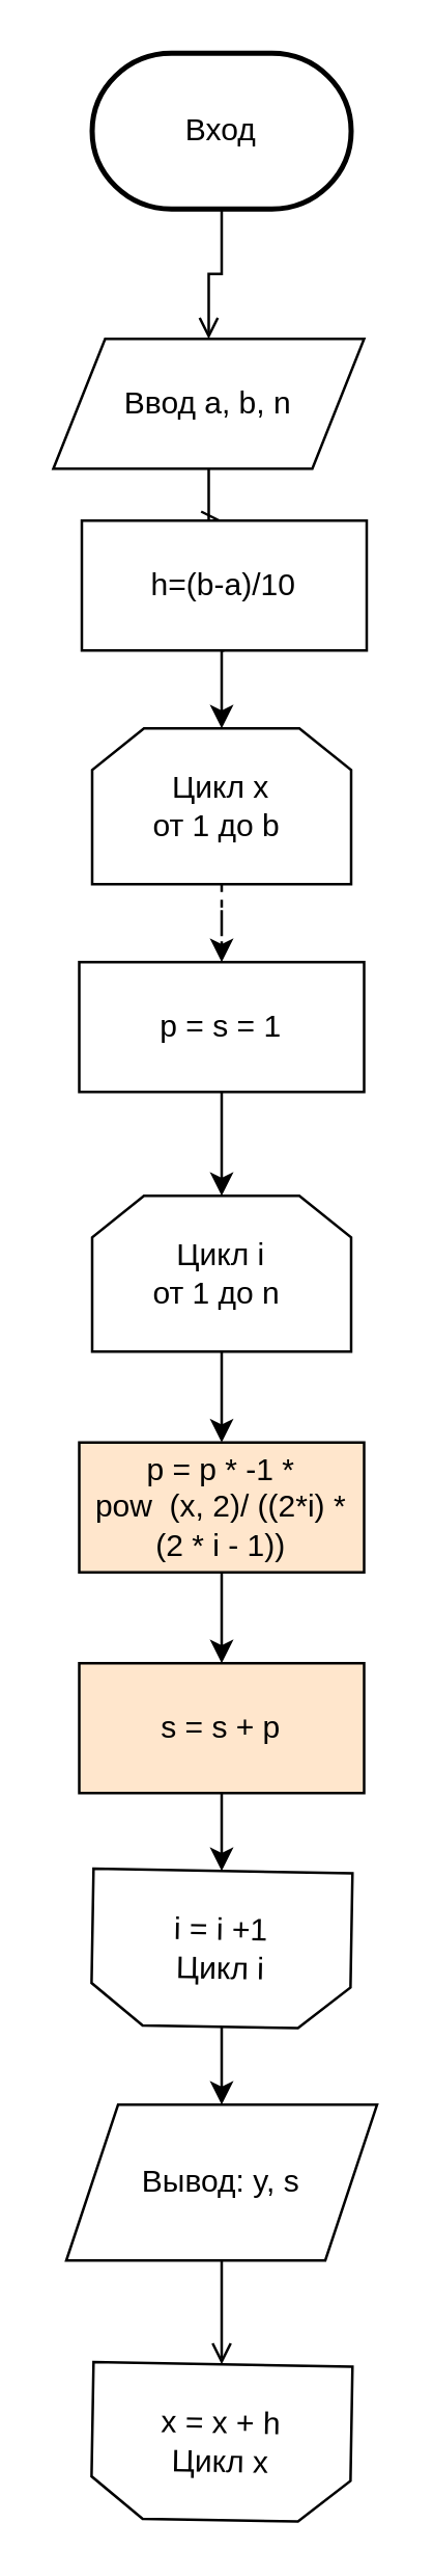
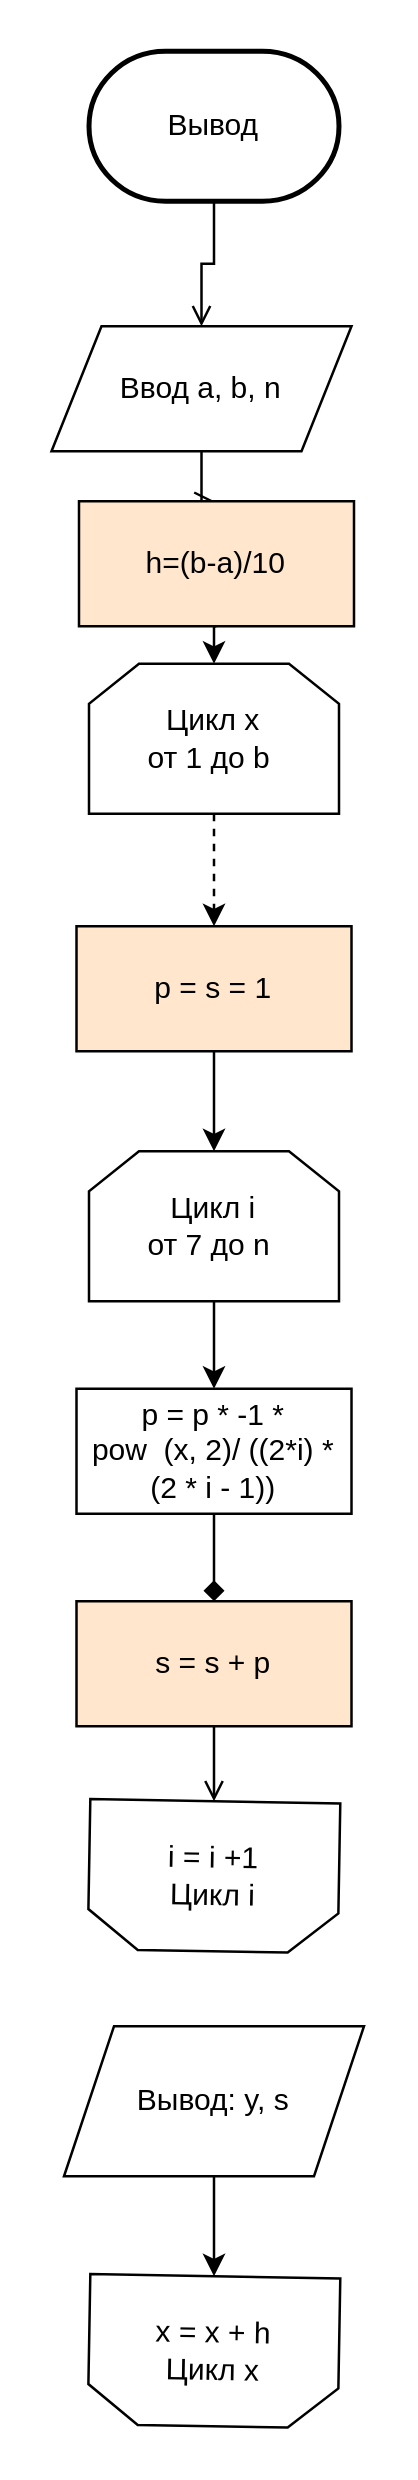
- <mxCell id="3" value="Вход" style="strokeWidth=2;html=1;shape=mxgraph.flowchart.terminator;whiteSpace=wrap;" parent="1" vertex="1"><mxGeometry x="35" width="100" height="60" as="geometry" y="20" /></mxCell>
+ <mxCell id="3" value="Вывод" style="strokeWidth=2;html=1;shape=mxgraph.flowchart.terminator;whiteSpace=wrap;" parent="1" vertex="1"><mxGeometry x="35" width="100" height="60" as="geometry" y="20" /></mxCell>
- <mxCell id="9" value="h=(b-a)/10" style="rounded=0;whiteSpace=wrap;html=1;" parent="1" vertex="1"><mxGeometry x="31" y="200" width="110" height="50" as="geometry" /></mxCell>
+ <mxCell id="9" value="h=(b-a)/10" style="rounded=0;whiteSpace=wrap;html=1;fillColor=#ffe6cc;" parent="1" vertex="1"><mxGeometry x="31" y="200" width="110" height="50" as="geometry" /></mxCell>
- <mxCell id="15" value="Цикл x&lt;br&gt;от 1 до b&amp;nbsp;" style="shape=loopLimit;whiteSpace=wrap;html=1;" parent="1" vertex="1"><mxGeometry x="35" y="280" width="100" height="60" as="geometry" /></mxCell>
+ <mxCell id="15" value="Цикл x&lt;br&gt;от 1 до b&amp;nbsp;" style="shape=loopLimit;whiteSpace=wrap;html=1;" parent="1" vertex="1"><mxGeometry x="35" y="265" width="100" height="60" as="geometry" /></mxCell>
- <mxCell id="13" value="p = s = 1" style="rounded=0;whiteSpace=wrap;html=1;" parent="1" vertex="1"><mxGeometry x="30" y="370" width="110" height="50" as="geometry" /></mxCell>
+ <mxCell id="13" value="p = s = 1" style="rounded=0;whiteSpace=wrap;html=1;fillColor=#ffe6cc;" parent="1" vertex="1"><mxGeometry x="30" y="370" width="110" height="50" as="geometry" /></mxCell>
- <mxCell id="11" value="Цикл i&lt;br&gt;от 1 до n&amp;nbsp;" style="shape=loopLimit;whiteSpace=wrap;html=1;" parent="1" vertex="1"><mxGeometry x="35" y="460" width="100" height="60" as="geometry" /></mxCell>
+ <mxCell id="11" value="Цикл i&lt;br&gt;от 7 до n&amp;nbsp;" style="shape=loopLimit;whiteSpace=wrap;html=1;" parent="1" vertex="1"><mxGeometry x="35" y="460" width="100" height="60" as="geometry" /></mxCell>
- <mxCell id="17" value="p = p * -1 * &lt;br&gt;pow&amp;nbsp; (x, 2)/ ((2*i) * (2 * i - 1))" style="rounded=0;whiteSpace=wrap;html=1;fillColor=#ffe6cc;" parent="1" vertex="1"><mxGeometry x="30" y="555" width="110" height="50" as="geometry" /></mxCell>
+ <mxCell id="17" value="p = p * -1 * &lt;br&gt;pow&amp;nbsp; (x, 2)/ ((2*i) * (2 * i - 1))" style="rounded=0;whiteSpace=wrap;html=1;" parent="1" vertex="1"><mxGeometry x="30" y="555" width="110" height="50" as="geometry" /></mxCell>
- <mxCell id="16" style="edgeStyle=orthogonalEdgeStyle;rounded=0;orthogonalLoop=1;jettySize=auto;html=1;" parent="1" source="17" target="19" edge="1"><mxGeometry relative="1" as="geometry" /></mxCell>
+ <mxCell id="16" style="edgeStyle=orthogonalEdgeStyle;rounded=0;orthogonalLoop=1;jettySize=auto;html=1;endArrow=diamond;" parent="1" source="17" target="19" edge="1"><mxGeometry relative="1" as="geometry" /></mxCell>
- <mxCell id="18" style="edgeStyle=orthogonalEdgeStyle;rounded=0;orthogonalLoop=1;jettySize=auto;html=1;" parent="1" source="19" target="21" edge="1"><mxGeometry relative="1" as="geometry" /></mxCell>
+ <mxCell id="18" style="edgeStyle=orthogonalEdgeStyle;rounded=0;orthogonalLoop=1;jettySize=auto;html=1;endArrow=open;" parent="1" source="19" target="21" edge="1"><mxGeometry relative="1" as="geometry" /></mxCell>
- <mxCell id="20" style="edgeStyle=orthogonalEdgeStyle;rounded=0;orthogonalLoop=1;jettySize=auto;html=1;" parent="1" source="21" target="7" edge="1"><mxGeometry relative="1" as="geometry" /></mxCell>
- <mxCell id="6" style="edgeStyle=orthogonalEdgeStyle;rounded=0;orthogonalLoop=1;jettySize=auto;html=1;exitX=0.5;exitY=1;exitDx=0;exitDy=0;endArrow=open;" parent="1" source="7" target="22" edge="1"><mxGeometry relative="1" as="geometry" /></mxCell>
+ <mxCell id="6" style="edgeStyle=orthogonalEdgeStyle;rounded=0;orthogonalLoop=1;jettySize=auto;html=1;exitX=0.5;exitY=1;exitDx=0;exitDy=0;" parent="1" source="7" target="22" edge="1"><mxGeometry relative="1" as="geometry" /></mxCell>
